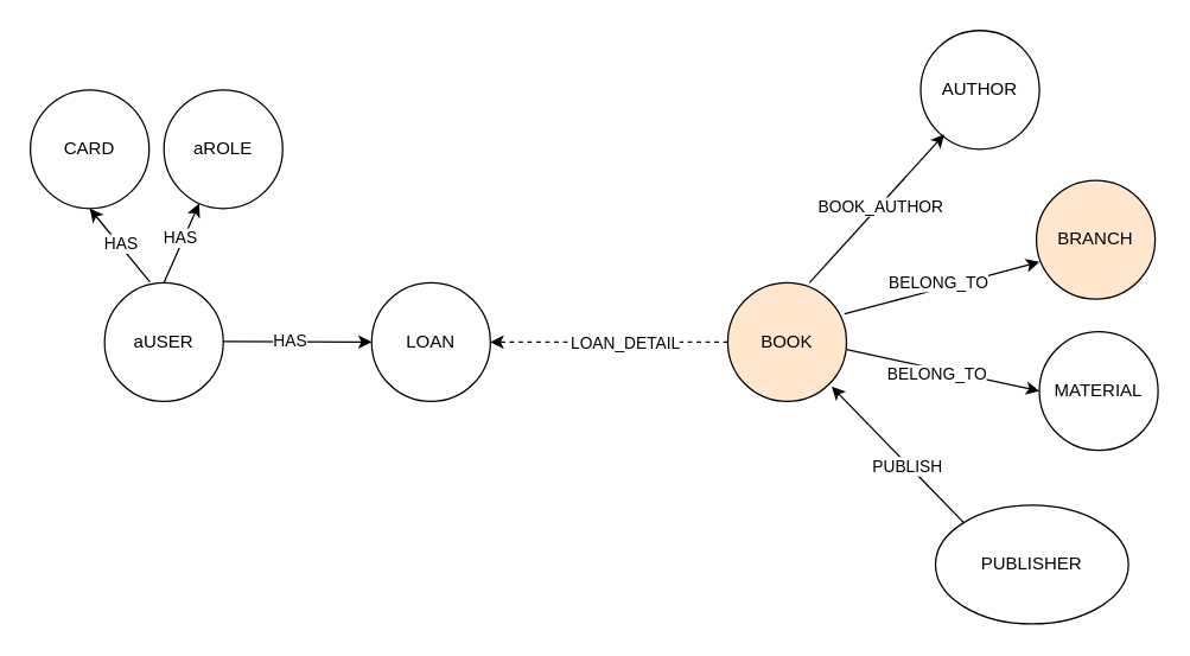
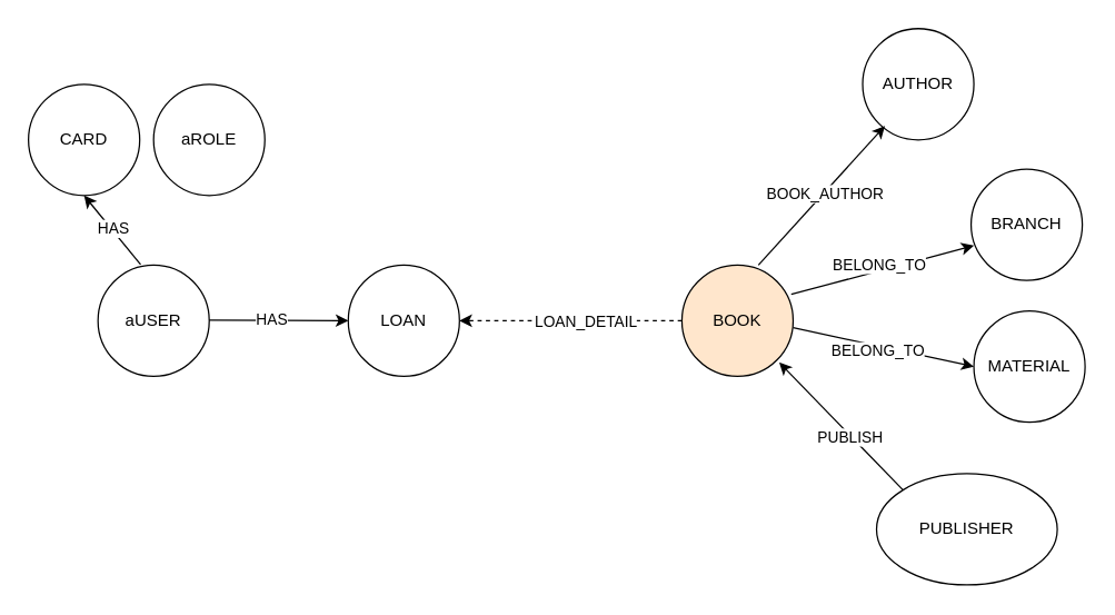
- <mxCell id="3" value="BRANCH" style="ellipse;whiteSpace=wrap;html=1;aspect=fixed;fillColor=#ffe6cc;" parent="1" vertex="1"><mxGeometry x="698" y="121" width="80" height="80" as="geometry" /></mxCell>
+ <mxCell id="3" value="BRANCH" style="ellipse;whiteSpace=wrap;html=1;aspect=fixed;" parent="1" vertex="1"><mxGeometry x="698" y="121" width="80" height="80" as="geometry" /></mxCell>
- <mxCell id="21" value="" style="endArrow=classic;html=1;exitX=0.5;exitY=0;exitDx=0;exitDy=0;" parent="1" source="8" target="9" edge="1"><mxGeometry width="50" height="50" relative="1" as="geometry"><mxPoint x="120" y="150" as="sourcePoint" /><mxPoint x="180" y="190" as="targetPoint" /></mxGeometry></mxCell>
- <mxCell id="22" value="HAS" style="edgeLabel;html=1;align=center;verticalAlign=middle;resizable=0;points=[];" parent="21" vertex="1" connectable="0"><mxGeometry x="0.402" y="-4" relative="1" as="geometry"><mxPoint x="-10.22" y="5.84" as="offset" /></mxGeometry></mxCell>
